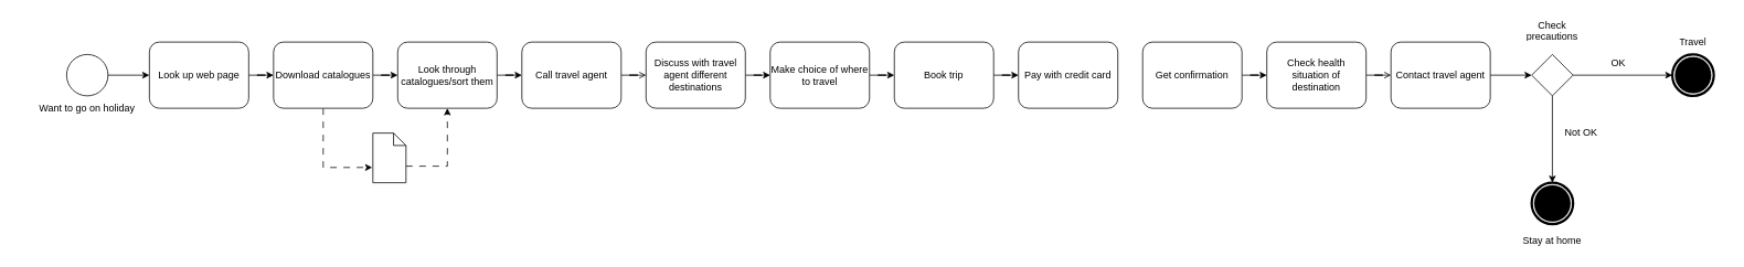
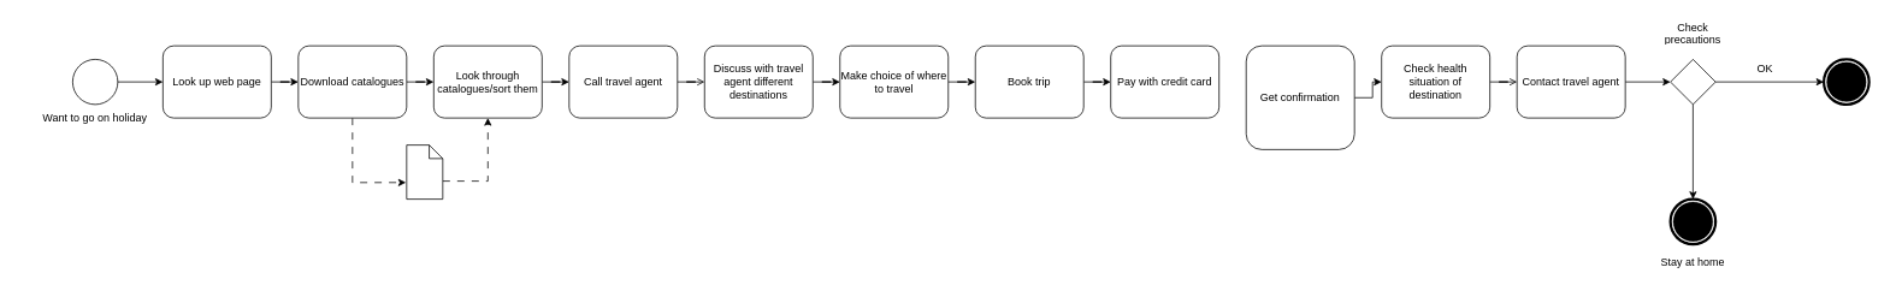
- <mxCell id="37" value="Travel" style="text;html=1;strokeColor=none;fillColor=none;align=center;verticalAlign=middle;whiteSpace=wrap;overflow=hidden;" vertex="1" parent="1"><mxGeometry x="2005" y="40" width="80" height="20" as="geometry" /></mxCell>
- <mxCell id="22" value="Get confirmation" style="shape=ext;rounded=1;html=1;whiteSpace=wrap;" vertex="1" parent="1"><mxGeometry x="1380" y="50" width="120" height="80" as="geometry" /></mxCell>
+ <mxCell id="22" value="Get confirmation" style="shape=ext;rounded=1;html=1;whiteSpace=wrap;" vertex="1" parent="1"><mxGeometry x="1380" y="50" width="120" height="115" as="geometry" /></mxCell>
- <mxCell id="36" value="Not OK" style="text;html=1;strokeColor=none;fillColor=none;align=center;verticalAlign=middle;whiteSpace=wrap;overflow=hidden;" vertex="1" parent="1"><mxGeometry x="1870" y="150" width="80" height="20" as="geometry" /></mxCell>
